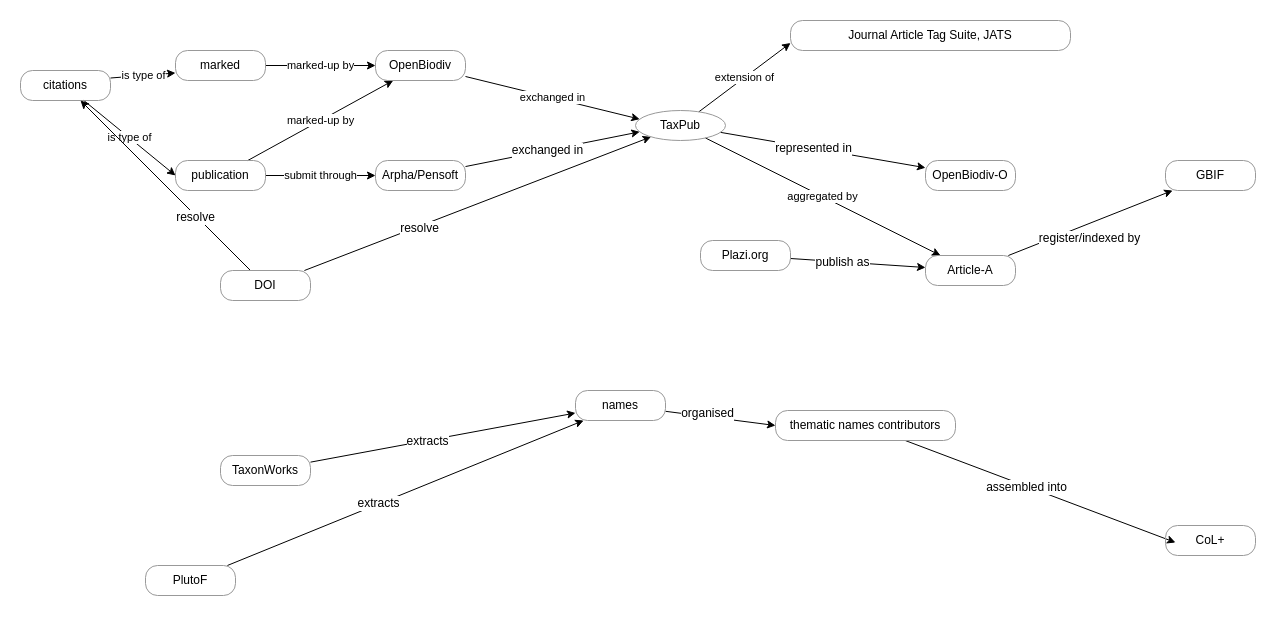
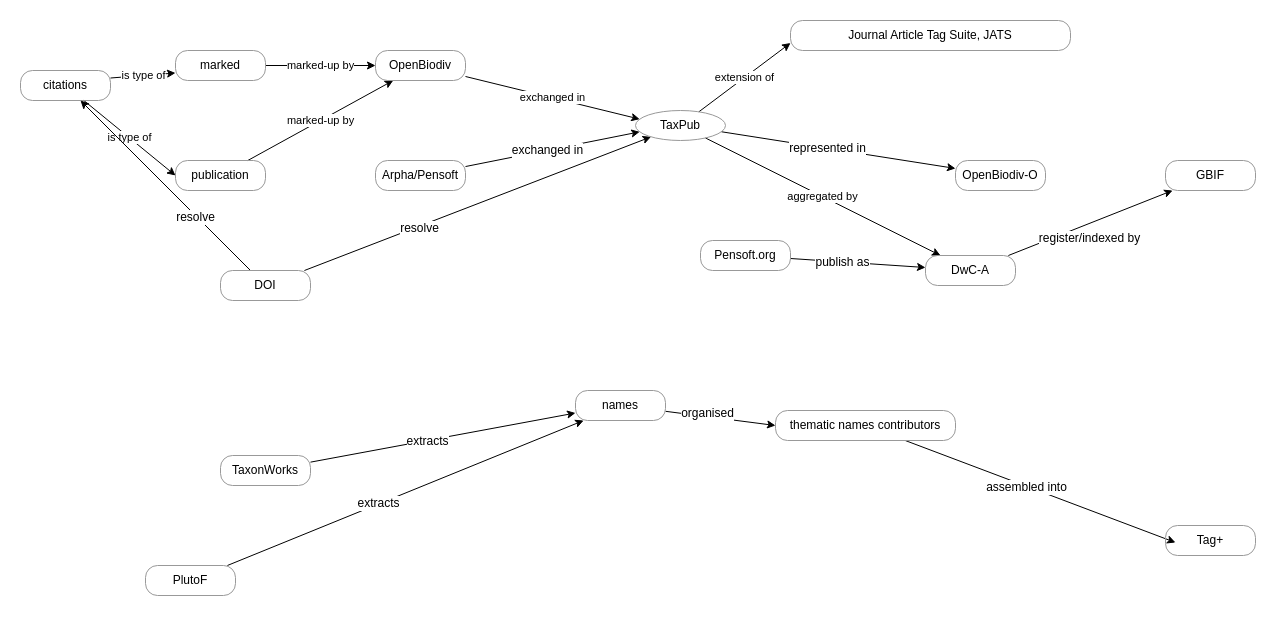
- <mxCell id="7" value="submit through" style="edgeStyle=none;rounded=0;orthogonalLoop=1;jettySize=auto;html=1;" edge="1" parent="1" source="9" target="17"><mxGeometry relative="1" as="geometry" /></mxCell>
- <mxCell id="32" value="OpenBiodiv-O" style="rounded=1;whiteSpace=wrap;html=1;strokeColor=#999999;fillColor=none;perimeterSpacing=0;arcSize=40;" vertex="1" parent="1"><mxGeometry x="925" y="160" width="90" height="30" as="geometry" /></mxCell>
+ <mxCell id="32" value="OpenBiodiv-O" style="rounded=1;whiteSpace=wrap;html=1;strokeColor=#999999;fillColor=none;perimeterSpacing=0;arcSize=40;" vertex="1" parent="1"><mxGeometry x="955" y="160" width="90" height="30" as="geometry" /></mxCell>
- <mxCell id="6" value="Plazi.org" style="rounded=1;whiteSpace=wrap;html=1;strokeColor=#999999;fillColor=none;perimeterSpacing=0;arcSize=40;" vertex="1" parent="1"><mxGeometry x="700" y="240" width="90" height="30" as="geometry" /></mxCell>
+ <mxCell id="6" value="Pensoft.org" style="rounded=1;whiteSpace=wrap;html=1;strokeColor=#999999;fillColor=none;perimeterSpacing=0;arcSize=40;" vertex="1" parent="1"><mxGeometry x="700" y="240" width="90" height="30" as="geometry" /></mxCell>
- <mxCell id="35" value="Article-A" style="rounded=1;whiteSpace=wrap;html=1;strokeColor=#999999;fillColor=none;perimeterSpacing=0;arcSize=40;" vertex="1" parent="1"><mxGeometry x="925" y="255" width="90" height="30" as="geometry" /></mxCell>
+ <mxCell id="35" value="DwC-A" style="rounded=1;whiteSpace=wrap;html=1;strokeColor=#999999;fillColor=none;perimeterSpacing=0;arcSize=40;" vertex="1" parent="1"><mxGeometry x="925" y="255" width="90" height="30" as="geometry" /></mxCell>
- <mxCell id="46" value="CoL+" style="rounded=1;whiteSpace=wrap;html=1;strokeColor=#999999;fillColor=none;perimeterSpacing=0;arcSize=40;" vertex="1" parent="1"><mxGeometry x="1165" y="525" width="90" height="30" as="geometry" /></mxCell>
+ <mxCell id="46" value="Tag+" style="rounded=1;whiteSpace=wrap;html=1;strokeColor=#999999;fillColor=none;perimeterSpacing=0;arcSize=40;" vertex="1" parent="1"><mxGeometry x="1165" y="525" width="90" height="30" as="geometry" /></mxCell>
